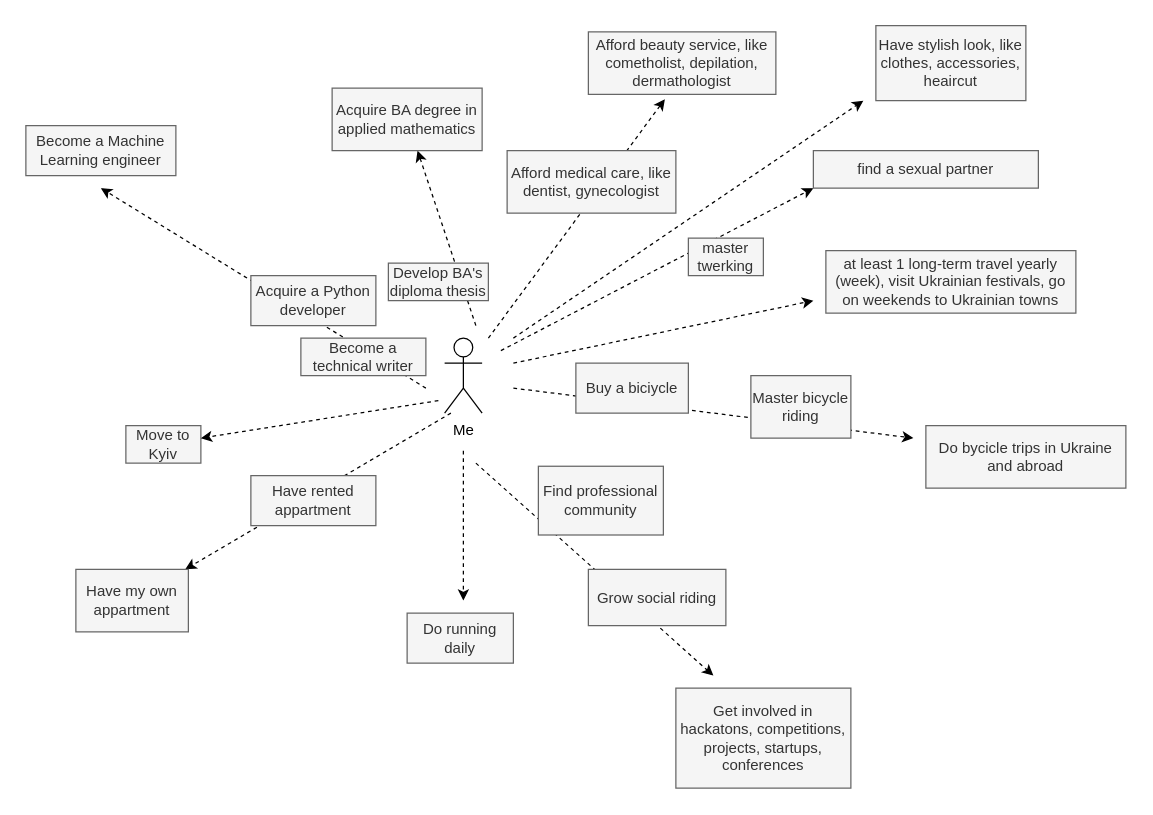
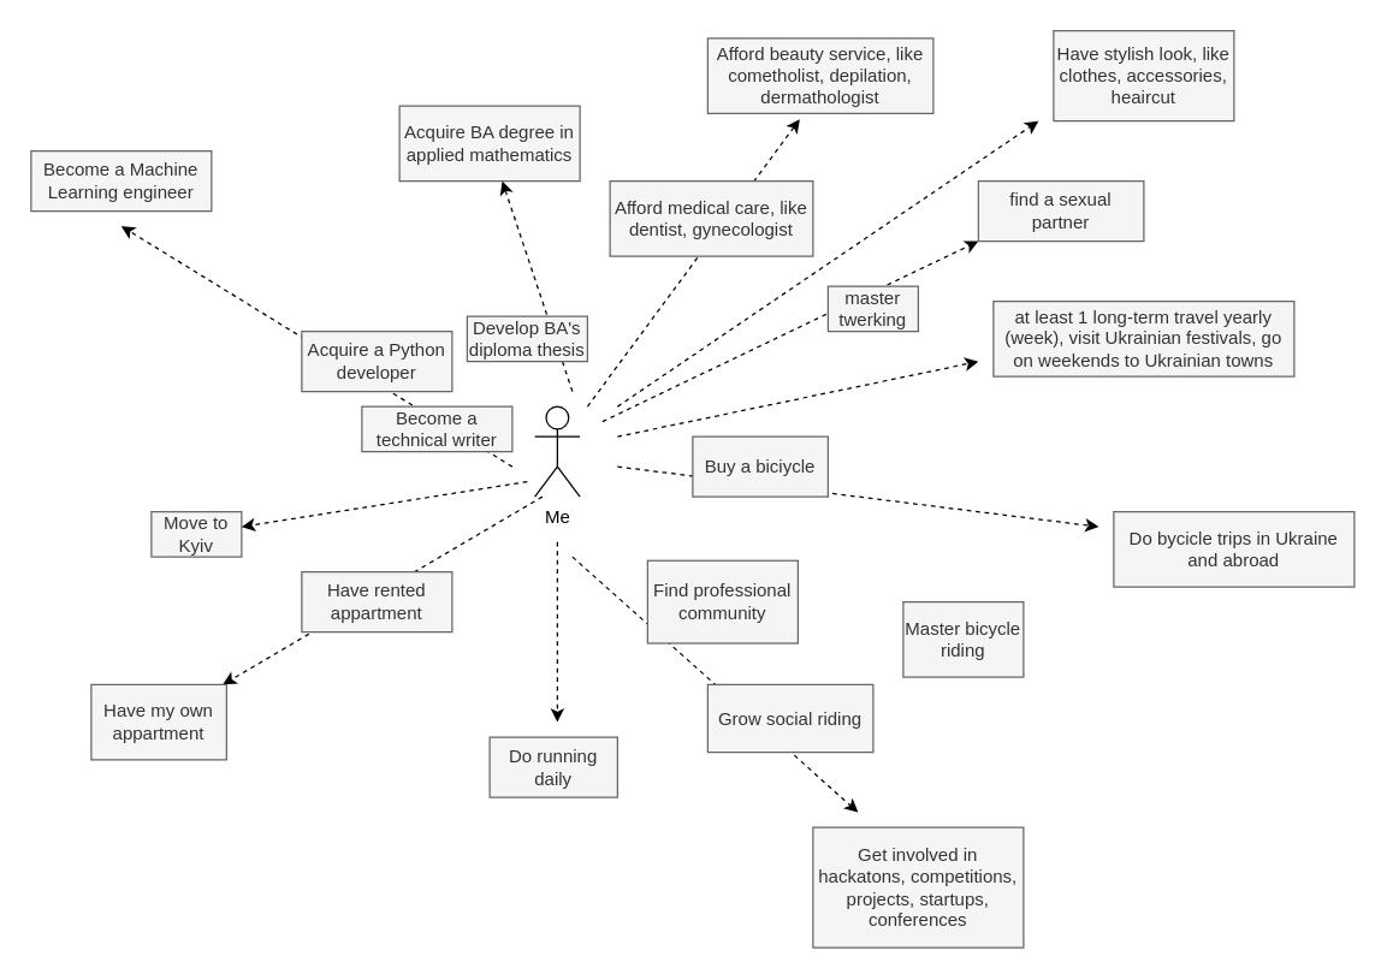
- <mxCell id="28" value="find a sexual partner" style="text;html=1;align=center;verticalAlign=middle;whiteSpace=wrap;rounded=0;fillColor=#f5f5f5;fontColor=#333333;strokeColor=#666666;" vertex="1" parent="1"><mxGeometry x="650" y="120" width="180" height="30" as="geometry" /></mxCell>
+ <mxCell id="28" value="find a sexual partner" style="text;html=1;align=center;verticalAlign=middle;whiteSpace=wrap;rounded=0;fillColor=#f5f5f5;fontColor=#333333;strokeColor=#666666;" vertex="1" parent="1"><mxGeometry x="650" y="120" width="110" height="40" as="geometry" /></mxCell>
- <mxCell id="25" value="Master bicycle riding" style="text;html=1;align=center;verticalAlign=middle;whiteSpace=wrap;rounded=0;fillColor=#f5f5f5;fontColor=#333333;strokeColor=#666666;" vertex="1" parent="1"><mxGeometry x="600" y="300" width="80" height="50" as="geometry" /></mxCell>
+ <mxCell id="25" value="Master bicycle riding" style="text;html=1;align=center;verticalAlign=middle;whiteSpace=wrap;rounded=0;fillColor=#f5f5f5;fontColor=#333333;strokeColor=#666666;" vertex="1" parent="1"><mxGeometry x="600" y="400" width="80" height="50" as="geometry" /></mxCell>
